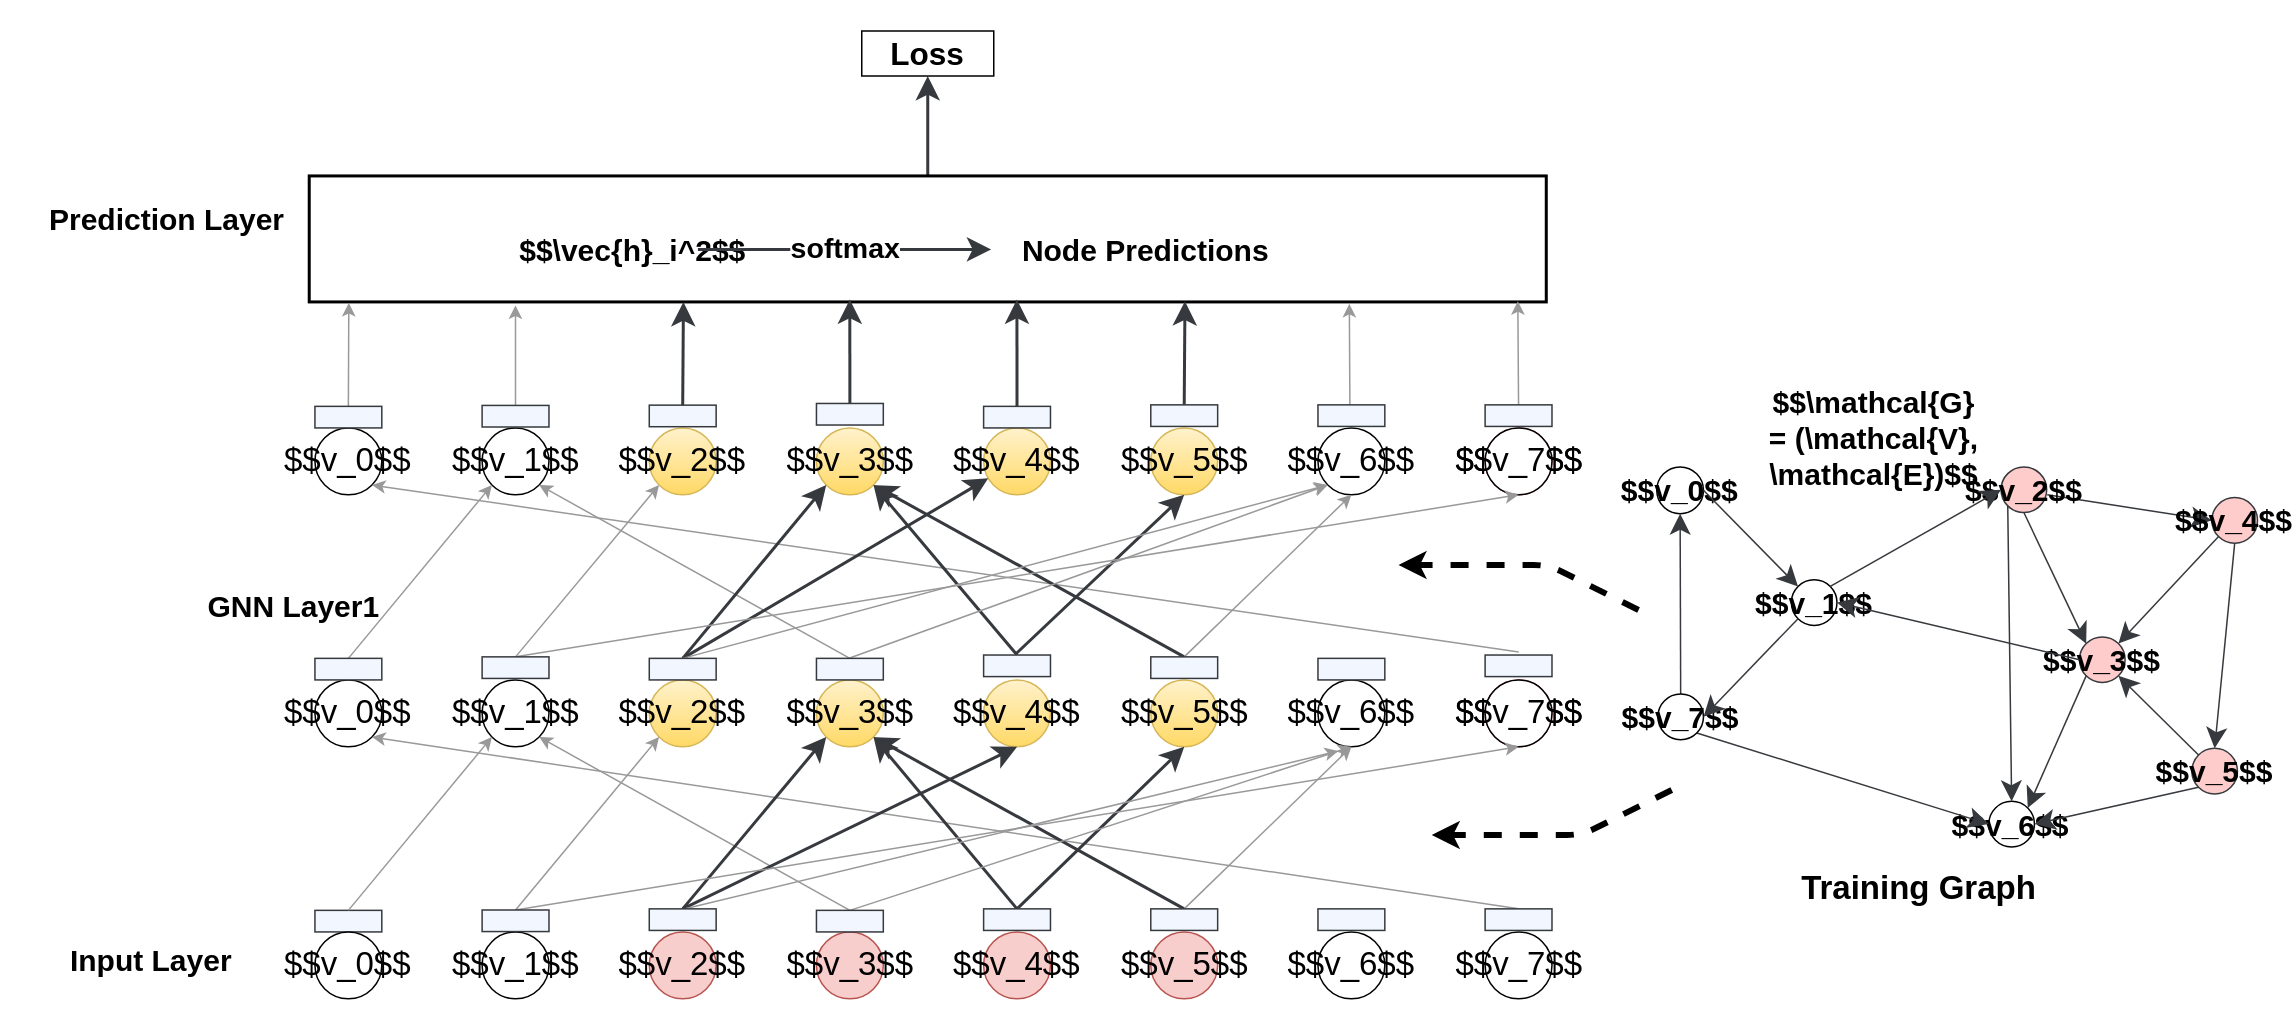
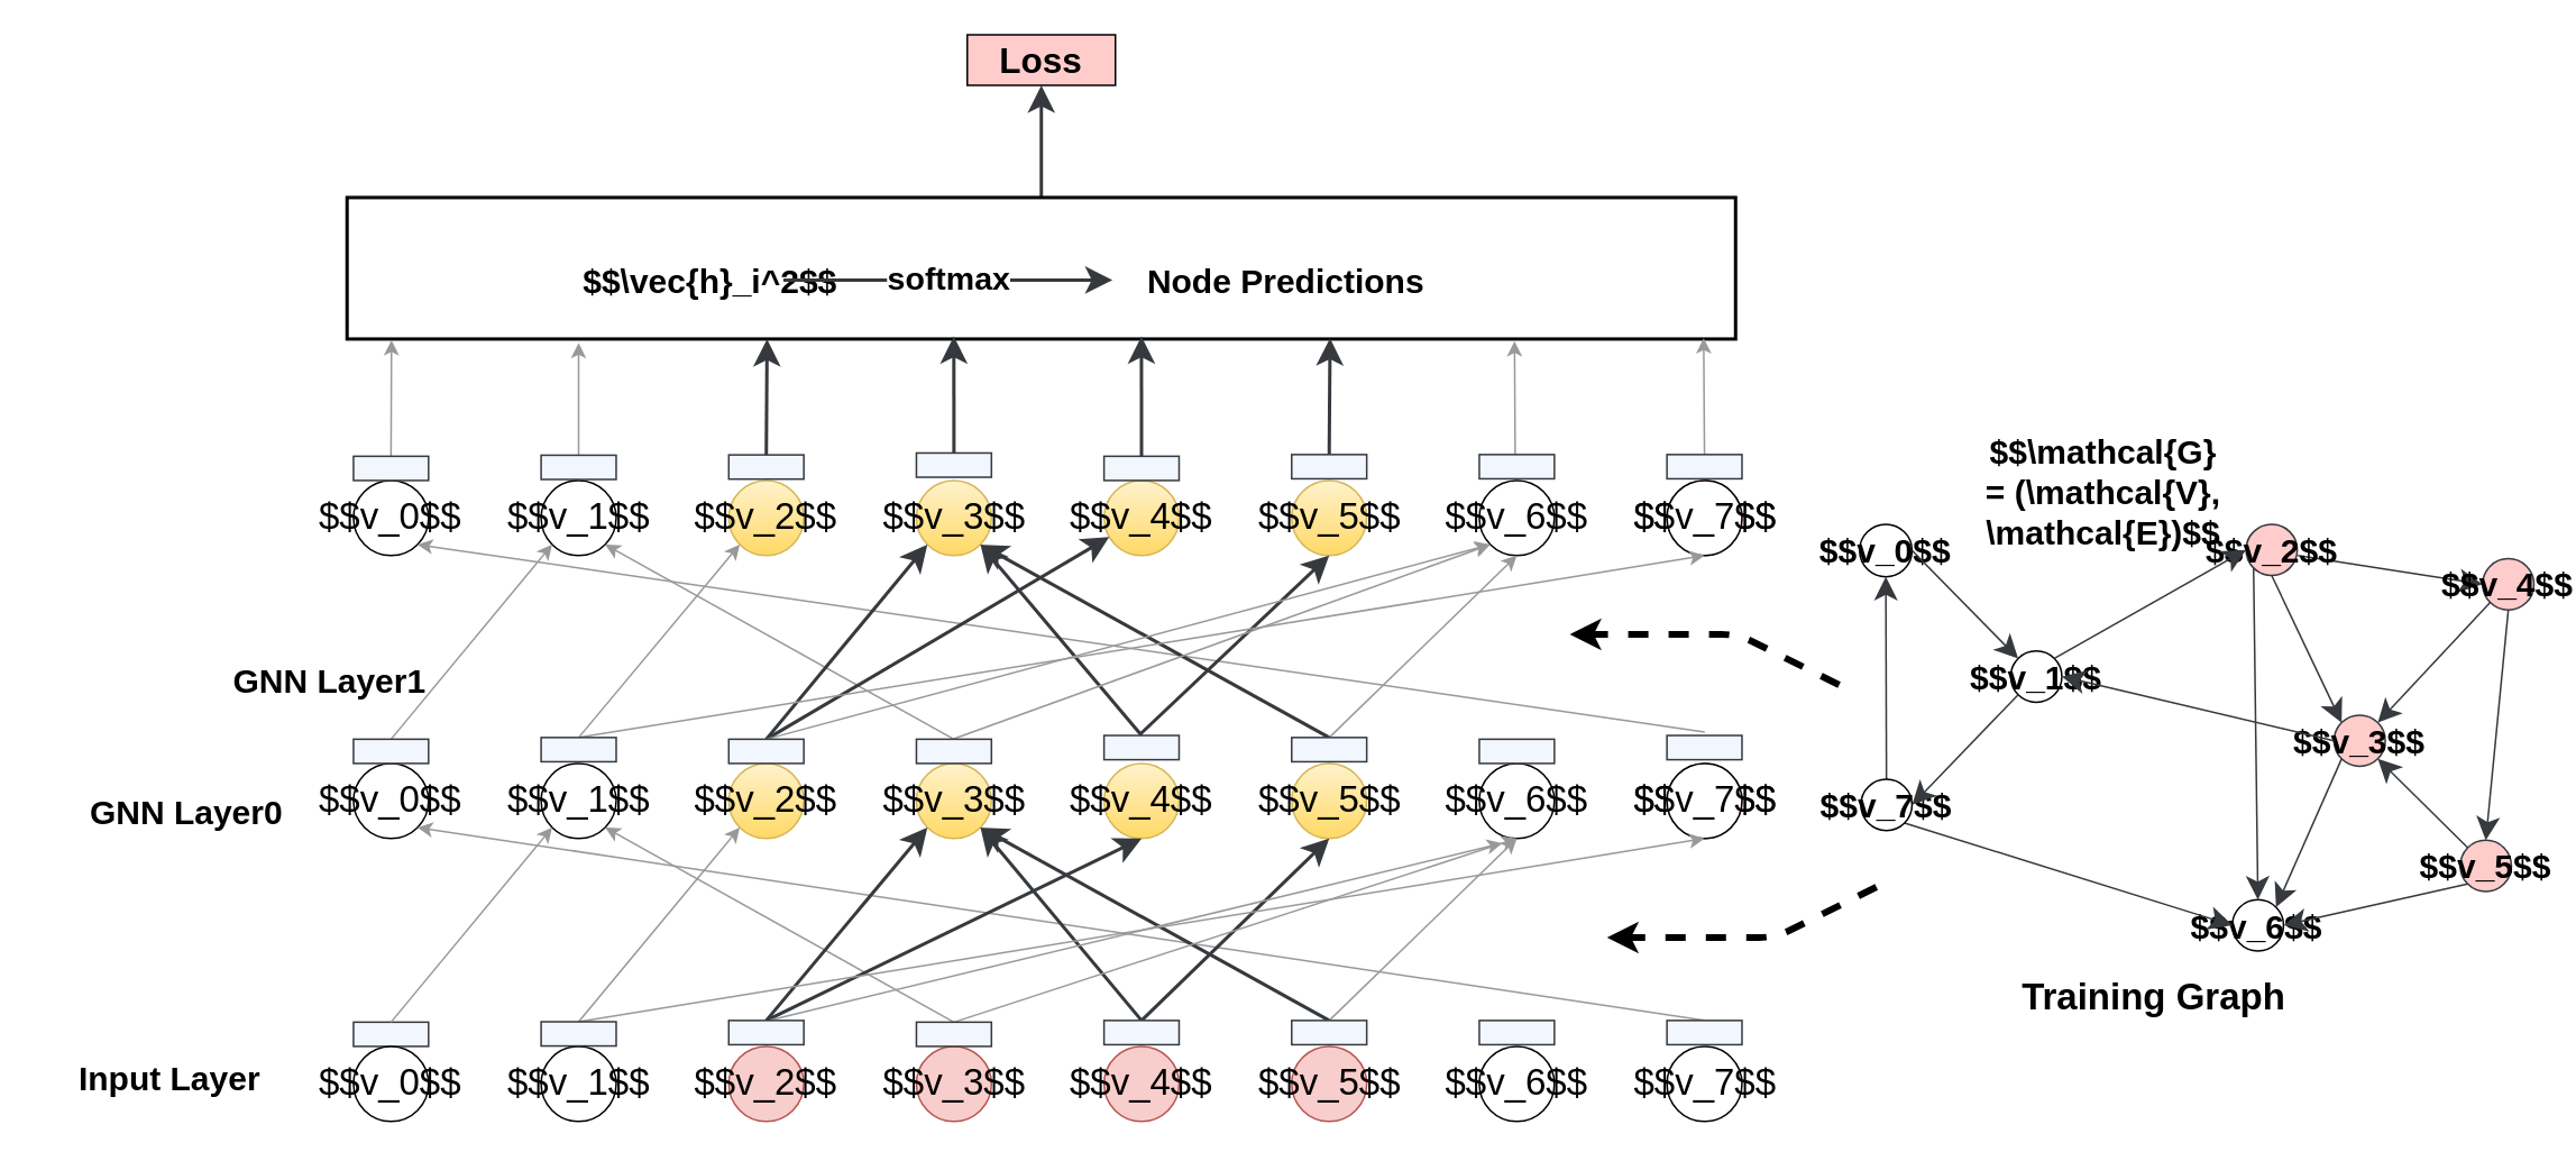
- <mxCell id="66" value="&lt;b&gt;&lt;font style=&quot;font-size: 21px&quot;&gt;Loss&lt;/font&gt;&lt;/b&gt;" style="rounded=0;whiteSpace=wrap;html=1;" vertex="1" parent="1"><mxGeometry x="574" y="20" width="88" height="30" as="geometry" /></mxCell>
+ <mxCell id="66" value="&lt;b&gt;&lt;font style=&quot;font-size: 21px&quot;&gt;Loss&lt;/font&gt;&lt;/b&gt;" style="rounded=0;whiteSpace=wrap;html=1;fillColor=#ffcccc;" vertex="1" parent="1"><mxGeometry x="574" y="20" width="88" height="30" as="geometry" /></mxCell>
- <mxCell id="60" value="&lt;font size=&quot;1&quot;&gt;&lt;b style=&quot;font-size: 20px&quot;&gt;Prediction Layer&lt;/b&gt;&lt;/font&gt;" style="text;html=1;strokeColor=none;fillColor=none;align=center;verticalAlign=middle;whiteSpace=wrap;rounded=0;" vertex="1" parent="1"><mxGeometry x="20" y="116.62" width="181.658" height="56.0" as="geometry" /></mxCell>
+ <mxCell id="56" value="&lt;font size=&quot;1&quot;&gt;&lt;b style=&quot;font-size: 20px&quot;&gt;GNN Layer0&lt;/b&gt;&lt;/font&gt;" style="text;html=1;strokeColor=none;fillColor=none;align=center;verticalAlign=middle;whiteSpace=wrap;rounded=0;" vertex="1" parent="1"><mxGeometry x="42.289" y="452.62" width="137.079" height="56.0" as="geometry" /></mxCell>
